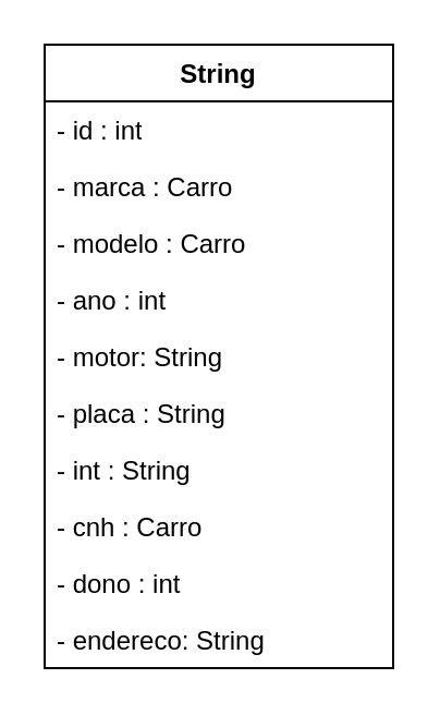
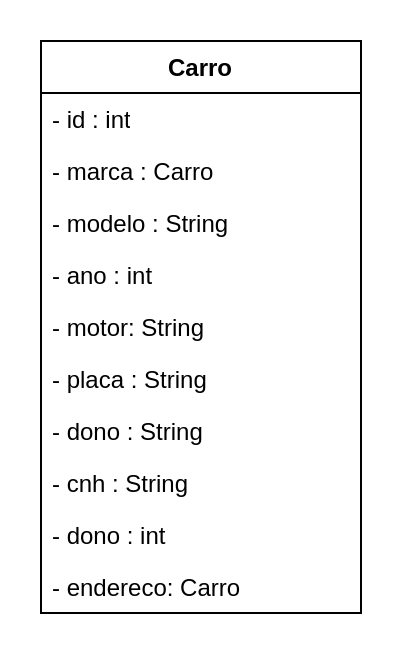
- <mxCell id="2" value="String" style="swimlane;fontStyle=1;align=center;verticalAlign=top;childLayout=stackLayout;horizontal=1;startSize=26;horizontalStack=0;resizeParent=1;resizeParentMax=0;resizeLast=0;collapsible=1;marginBottom=0;whiteSpace=wrap;html=1;" vertex="1" parent="1"><mxGeometry x="20" y="20" width="160" height="286" as="geometry" /></mxCell>
+ <mxCell id="2" value="Carro" style="swimlane;fontStyle=1;align=center;verticalAlign=top;childLayout=stackLayout;horizontal=1;startSize=26;horizontalStack=0;resizeParent=1;resizeParentMax=0;resizeLast=0;collapsible=1;marginBottom=0;whiteSpace=wrap;html=1;" vertex="1" parent="1"><mxGeometry x="20" y="20" width="160" height="286" as="geometry" /></mxCell>
- <mxCell id="5" value="- modelo : Carro" style="text;strokeColor=none;fillColor=none;align=left;verticalAlign=top;spacingLeft=4;spacingRight=4;overflow=hidden;rotatable=0;points=[[0,0.5],[1,0.5]];portConstraint=eastwest;whiteSpace=wrap;html=1;" vertex="1" parent="2"><mxGeometry y="78" width="160" height="26" as="geometry" /></mxCell>
+ <mxCell id="5" value="- modelo : String" style="text;strokeColor=none;fillColor=none;align=left;verticalAlign=top;spacingLeft=4;spacingRight=4;overflow=hidden;rotatable=0;points=[[0,0.5],[1,0.5]];portConstraint=eastwest;whiteSpace=wrap;html=1;" vertex="1" parent="2"><mxGeometry y="78" width="160" height="26" as="geometry" /></mxCell>
- <mxCell id="9" value="- int : String" style="text;strokeColor=none;fillColor=none;align=left;verticalAlign=top;spacingLeft=4;spacingRight=4;overflow=hidden;rotatable=0;points=[[0,0.5],[1,0.5]];portConstraint=eastwest;whiteSpace=wrap;html=1;" vertex="1" parent="2"><mxGeometry y="182" width="160" height="26" as="geometry" /></mxCell>
+ <mxCell id="9" value="- dono : String" style="text;strokeColor=none;fillColor=none;align=left;verticalAlign=top;spacingLeft=4;spacingRight=4;overflow=hidden;rotatable=0;points=[[0,0.5],[1,0.5]];portConstraint=eastwest;whiteSpace=wrap;html=1;" vertex="1" parent="2"><mxGeometry y="182" width="160" height="26" as="geometry" /></mxCell>
- <mxCell id="10" value="- cnh : Carro" style="text;strokeColor=none;fillColor=none;align=left;verticalAlign=top;spacingLeft=4;spacingRight=4;overflow=hidden;rotatable=0;points=[[0,0.5],[1,0.5]];portConstraint=eastwest;whiteSpace=wrap;html=1;" vertex="1" parent="2"><mxGeometry y="208" width="160" height="26" as="geometry" /></mxCell>
+ <mxCell id="10" value="- cnh : String" style="text;strokeColor=none;fillColor=none;align=left;verticalAlign=top;spacingLeft=4;spacingRight=4;overflow=hidden;rotatable=0;points=[[0,0.5],[1,0.5]];portConstraint=eastwest;whiteSpace=wrap;html=1;" vertex="1" parent="2"><mxGeometry y="208" width="160" height="26" as="geometry" /></mxCell>
- <mxCell id="12" value="- endereco: String" style="text;strokeColor=none;fillColor=none;align=left;verticalAlign=top;spacingLeft=4;spacingRight=4;overflow=hidden;rotatable=0;points=[[0,0.5],[1,0.5]];portConstraint=eastwest;whiteSpace=wrap;html=1;" vertex="1" parent="2"><mxGeometry y="260" width="160" height="26" as="geometry" /></mxCell>
+ <mxCell id="12" value="- endereco: Carro" style="text;strokeColor=none;fillColor=none;align=left;verticalAlign=top;spacingLeft=4;spacingRight=4;overflow=hidden;rotatable=0;points=[[0,0.5],[1,0.5]];portConstraint=eastwest;whiteSpace=wrap;html=1;" vertex="1" parent="2"><mxGeometry y="260" width="160" height="26" as="geometry" /></mxCell>
